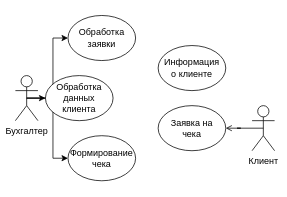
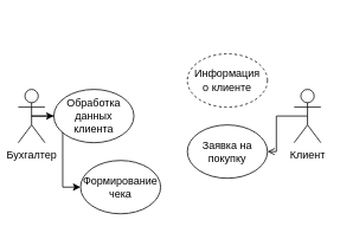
- <mxCell id="3" style="edgeStyle=orthogonalEdgeStyle;rounded=0;orthogonalLoop=1;jettySize=auto;html=1;exitX=0.5;exitY=0.5;exitDx=0;exitDy=0;exitPerimeter=0;entryX=0;entryY=0.5;entryDx=0;entryDy=0;" edge="1" parent="1" source="5" target="6"><mxGeometry relative="1" as="geometry" /></mxCell>
- <mxCell id="6" value="Обработка&lt;br&gt;заявки" style="ellipse;whiteSpace=wrap;html=1;" vertex="1" parent="1"><mxGeometry x="90" y="20" width="90" height="60" as="geometry" /></mxCell>
- <mxCell id="11" value="Информация &lt;br&gt;о клиенте" style="ellipse;whiteSpace=wrap;html=1;" vertex="1" parent="1"><mxGeometry x="210" y="60" width="90" height="60" as="geometry" /></mxCell>
+ <mxCell id="11" value="Информация &lt;br&gt;о клиенте" style="ellipse;whiteSpace=wrap;html=1;dashed=1;" vertex="1" parent="1"><mxGeometry x="210" y="60" width="90" height="60" as="geometry" /></mxCell>
- <mxCell id="12" value="Заявка на&lt;br&gt;чека" style="ellipse;whiteSpace=wrap;html=1;" vertex="1" parent="1"><mxGeometry x="210" y="140" width="90" height="60" as="geometry" /></mxCell>
+ <mxCell id="12" value="Заявка на&lt;br&gt;покупку" style="ellipse;whiteSpace=wrap;html=1;" vertex="1" parent="1"><mxGeometry x="210" y="140" width="90" height="60" as="geometry" /></mxCell>
- <mxCell id="10" value="Клиент" style="shape=umlActor;verticalLabelPosition=bottom;verticalAlign=top;html=1;outlineConnect=0;" vertex="1" parent="1"><mxGeometry x="335" y="140" width="30" height="60" as="geometry" /></mxCell>
+ <mxCell id="10" value="Клиент" style="shape=umlActor;verticalLabelPosition=bottom;verticalAlign=top;html=1;outlineConnect=0;" vertex="1" parent="1"><mxGeometry x="330" y="100" width="30" height="60" as="geometry" /></mxCell>
